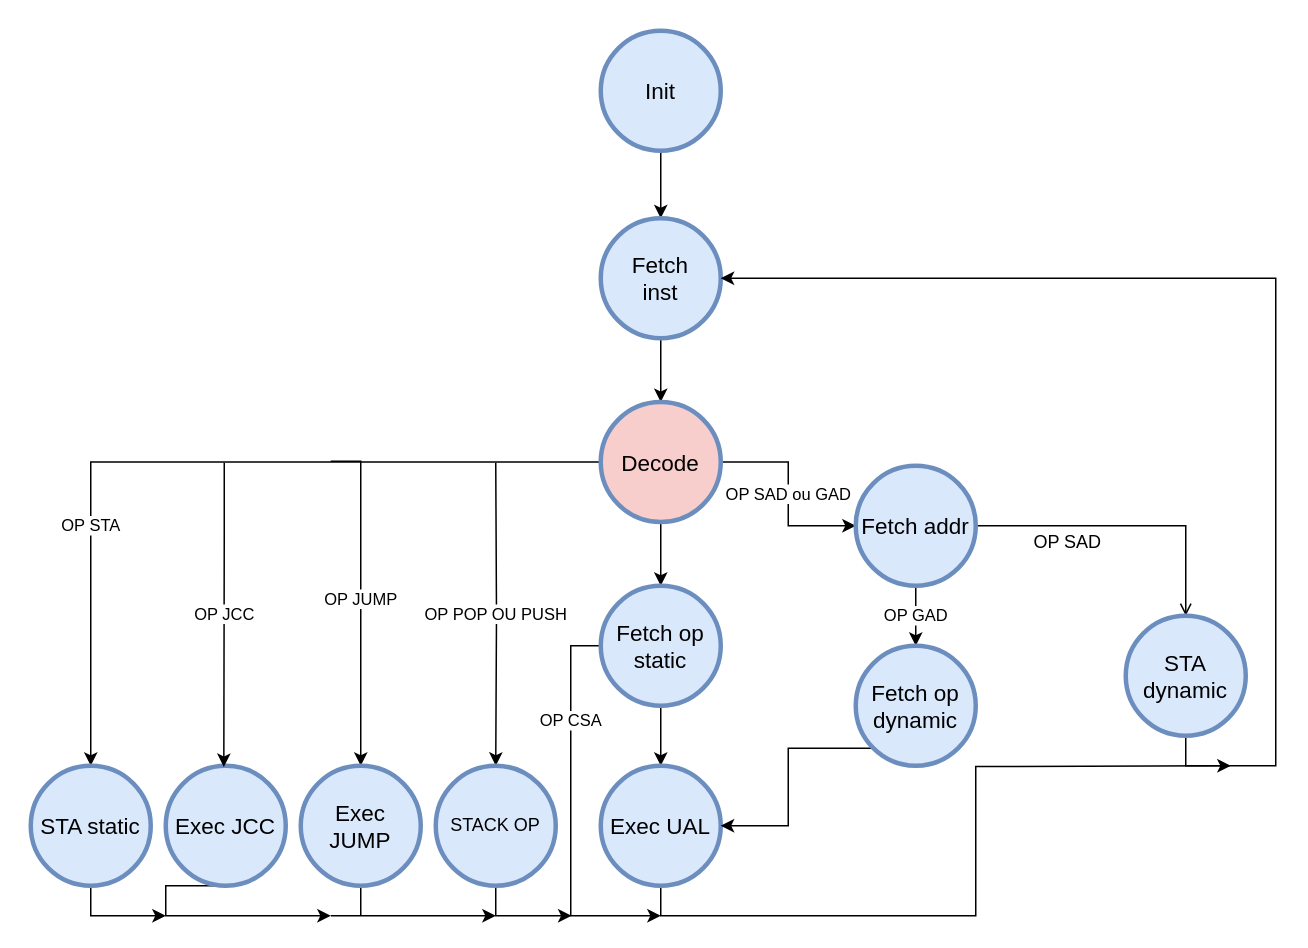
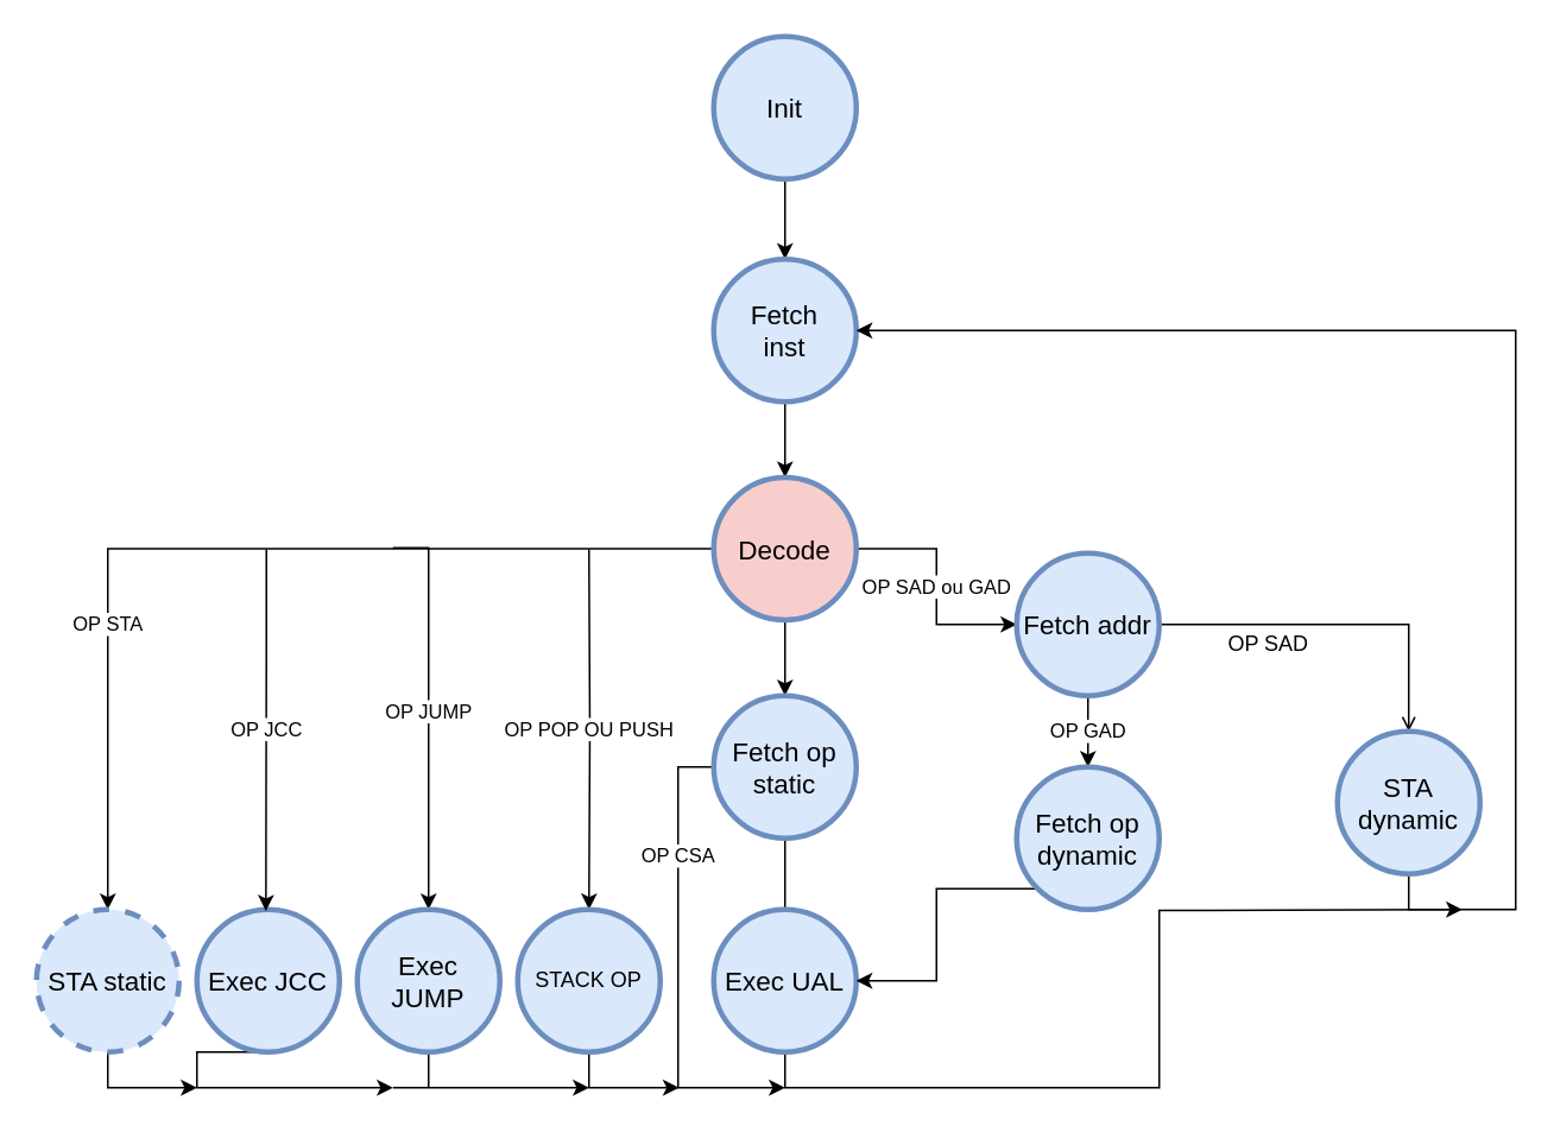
- <mxCell id="12" style="edgeStyle=orthogonalEdgeStyle;rounded=0;orthogonalLoop=1;jettySize=auto;html=1;exitX=0.5;exitY=1;exitDx=0;exitDy=0;entryX=0.5;entryY=0;entryDx=0;entryDy=0;" edge="1" parent="1" source="14" target="16"><mxGeometry relative="1" as="geometry" /></mxCell>
+ <mxCell id="12" style="edgeStyle=orthogonalEdgeStyle;rounded=0;orthogonalLoop=1;jettySize=auto;html=1;exitX=0.5;exitY=1;exitDx=0;exitDy=0;entryX=0.5;entryY=0;entryDx=0;entryDy=0;endArrow=none;" edge="1" parent="1" source="14" target="16"><mxGeometry relative="1" as="geometry" /></mxCell>
- <mxCell id="26" value="&lt;span style=&quot;font-size: 15px&quot;&gt;STA static&lt;/span&gt;&lt;br&gt;" style="ellipse;whiteSpace=wrap;html=1;aspect=fixed;strokeWidth=3;fillColor=#dae8fc;strokeColor=#6c8ebf;" vertex="1" parent="1"><mxGeometry x="20" y="510" width="80" height="80" as="geometry" /></mxCell>
+ <mxCell id="26" value="&lt;span style=&quot;font-size: 15px&quot;&gt;STA static&lt;/span&gt;&lt;br&gt;" style="ellipse;whiteSpace=wrap;html=1;aspect=fixed;strokeWidth=3;fillColor=#dae8fc;strokeColor=#6c8ebf;dashed=1;" vertex="1" parent="1"><mxGeometry x="20" y="510" width="80" height="80" as="geometry" /></mxCell>
